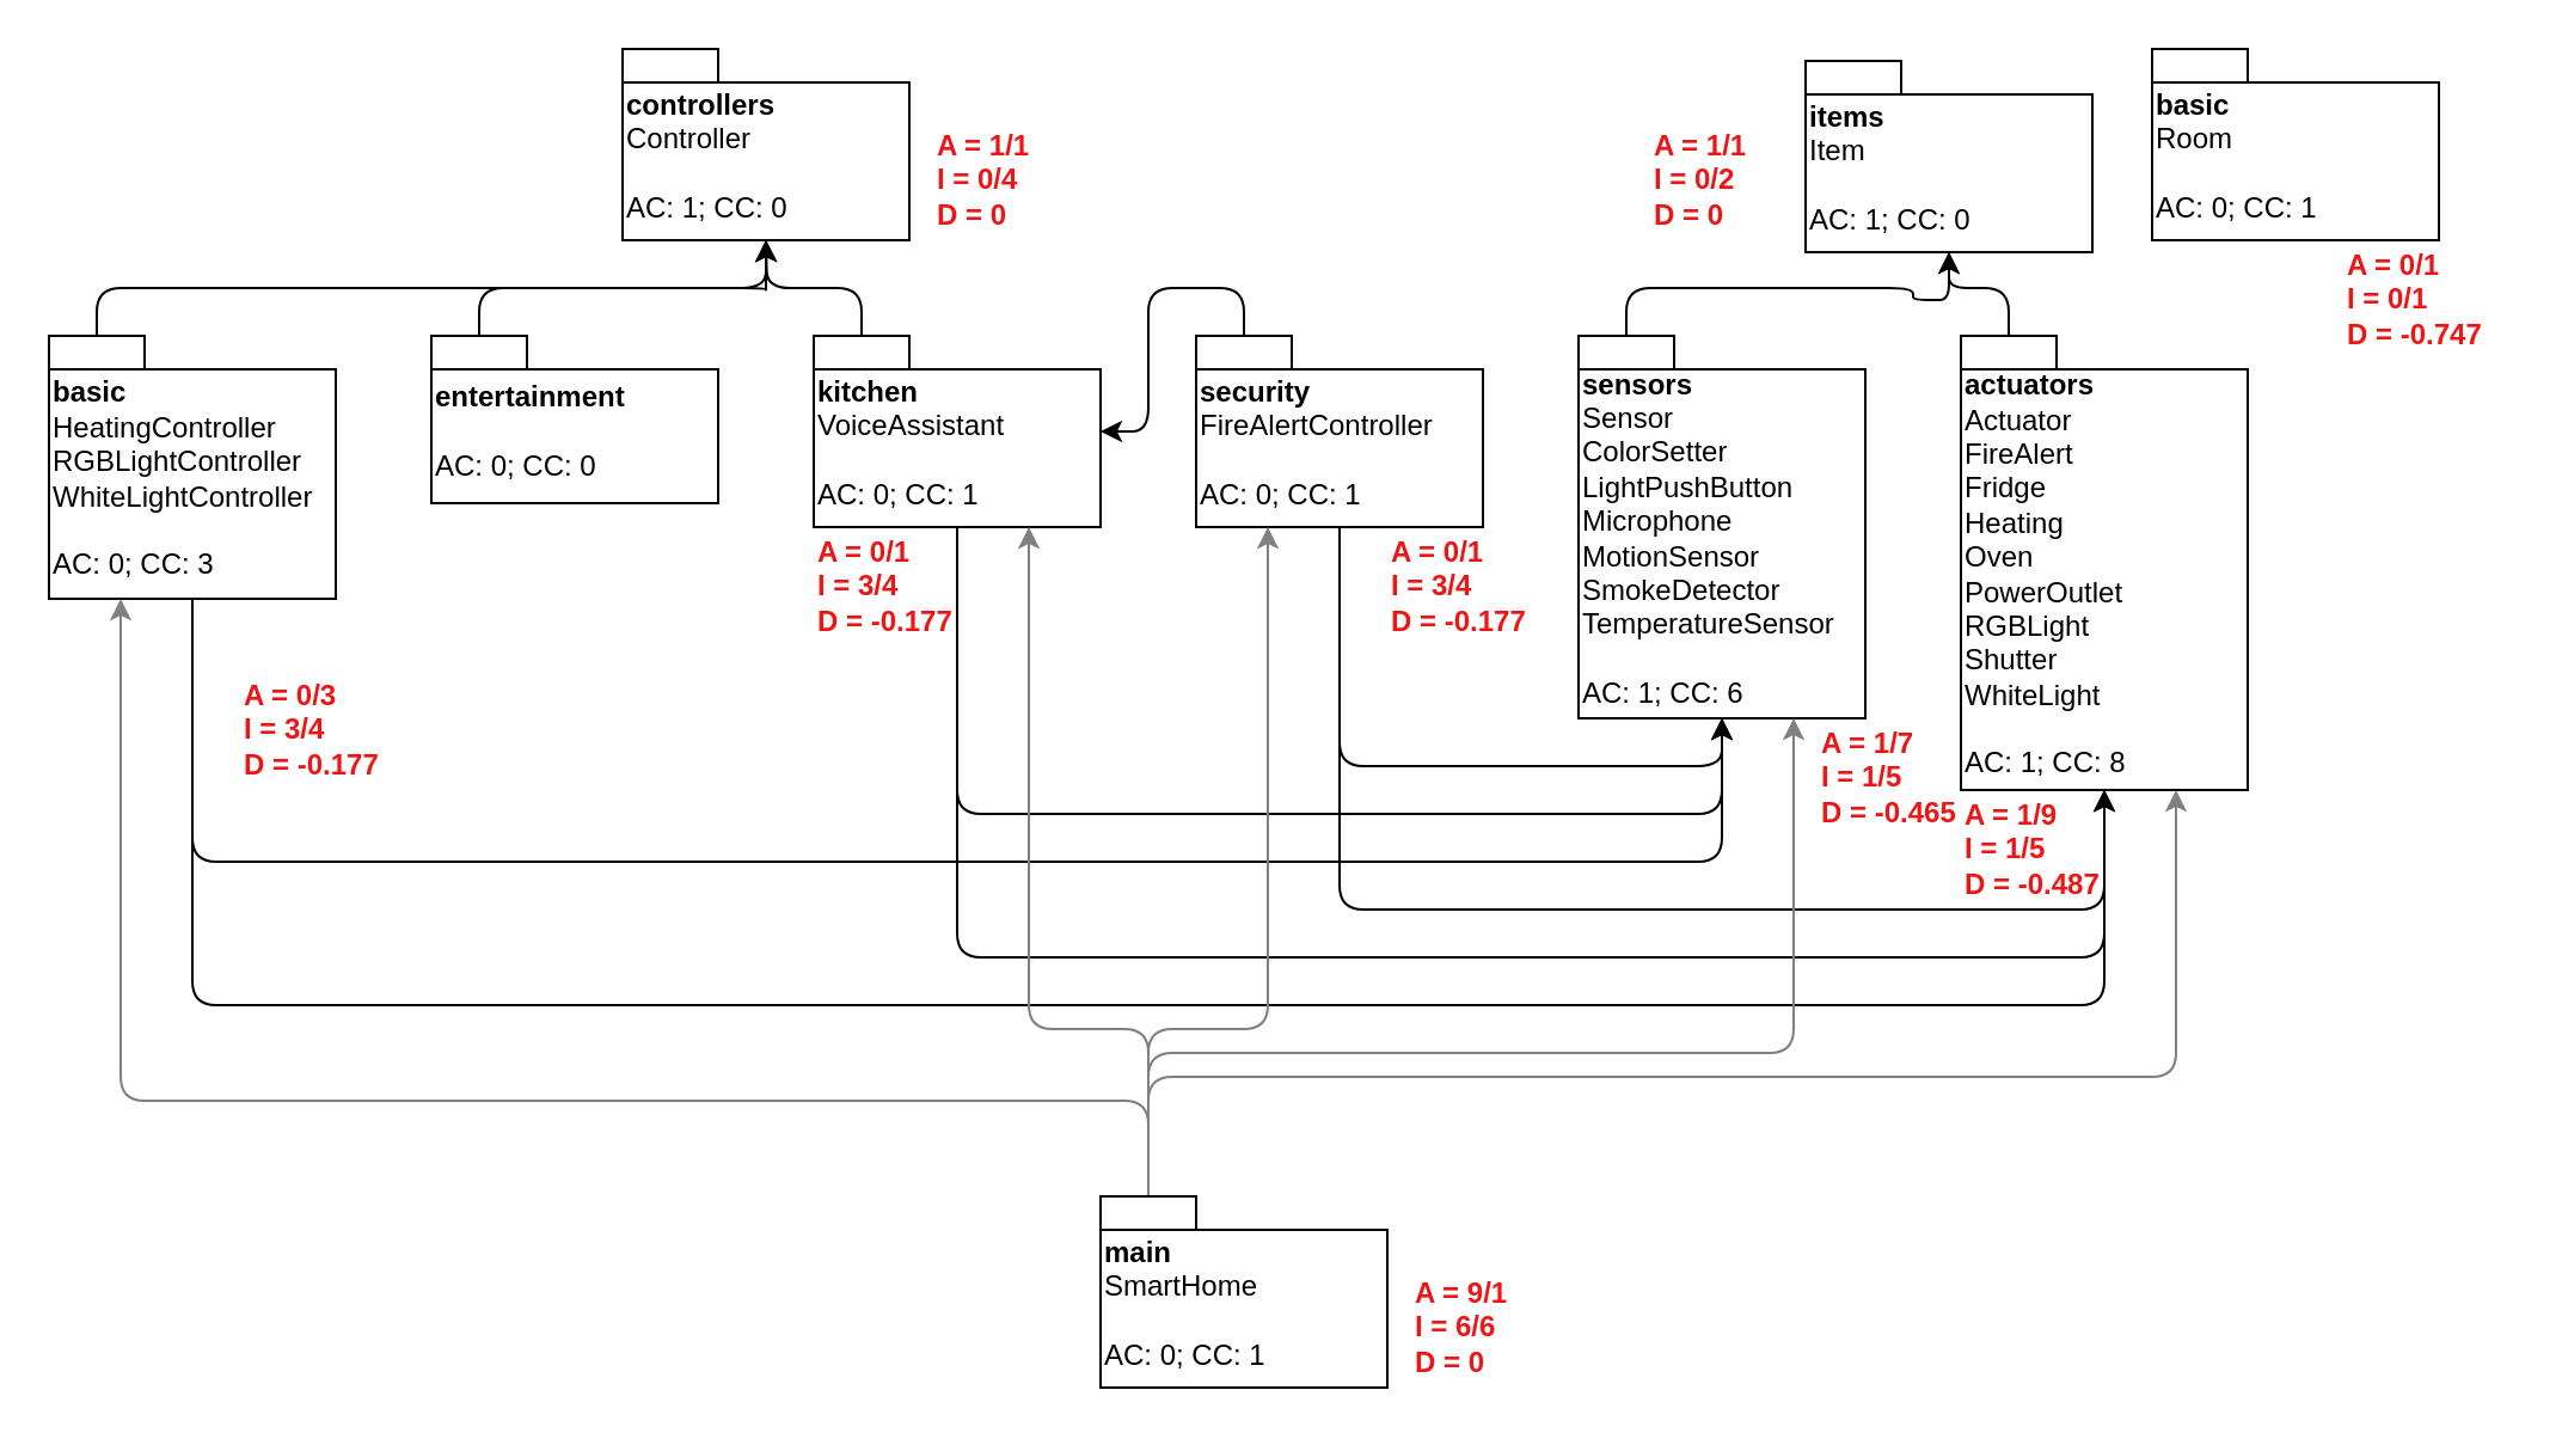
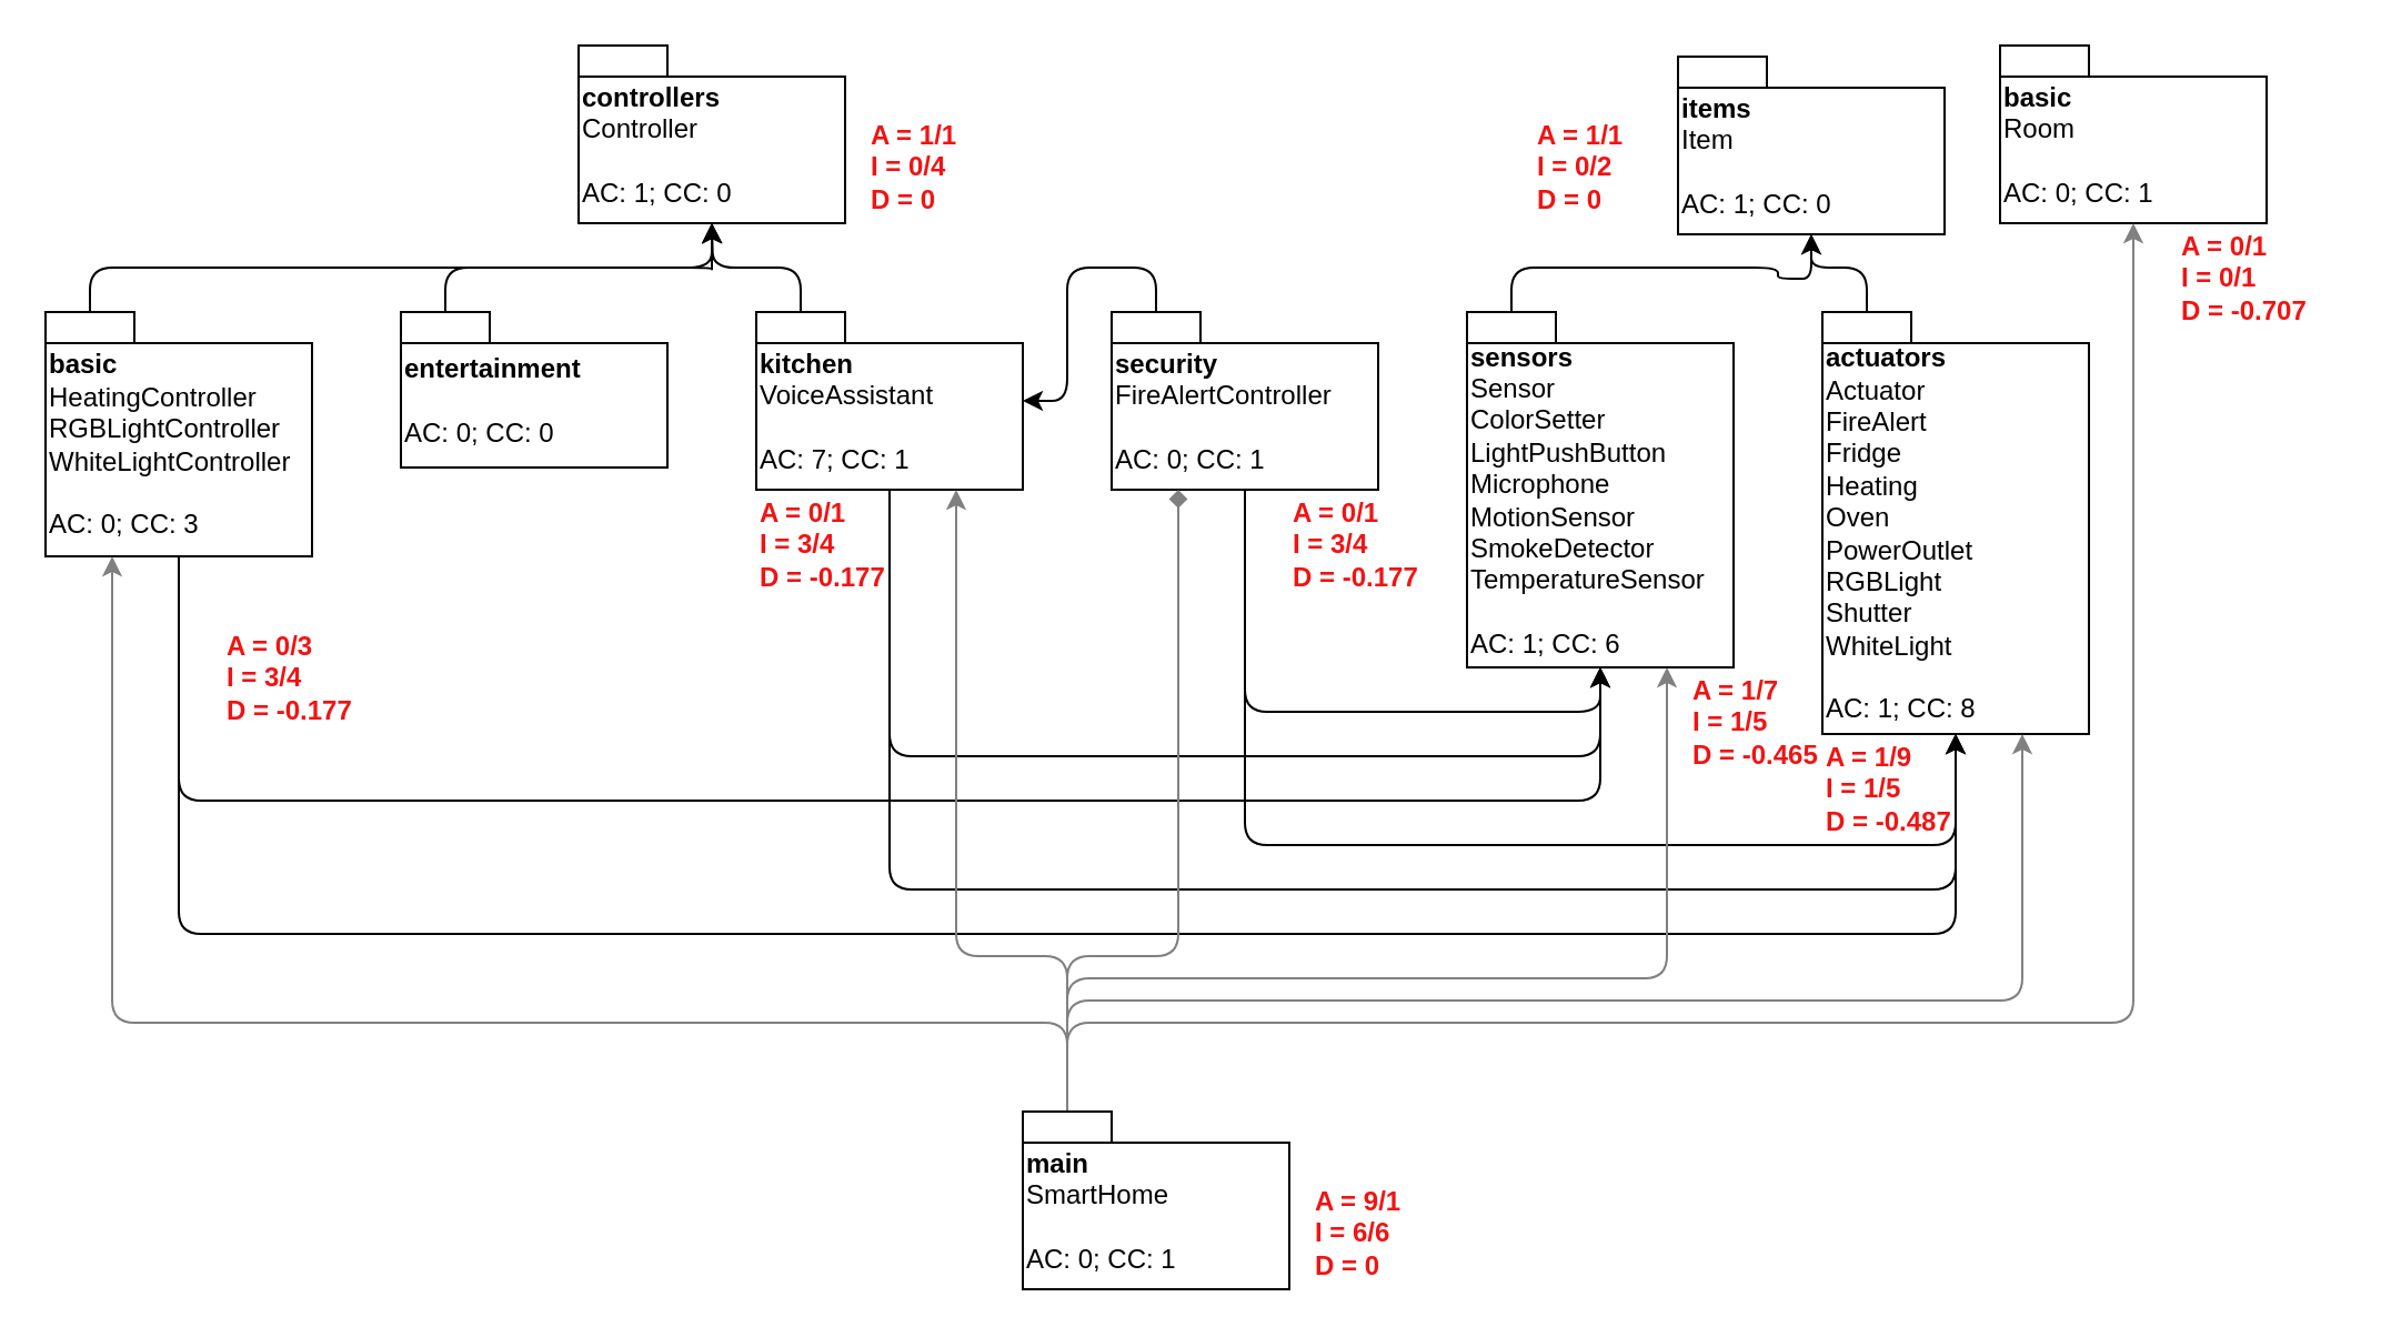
- <mxCell id="37" value="&lt;div align=&quot;left&quot;&gt;&lt;b&gt;&lt;font color=&quot;#f01414&quot;&gt;A = 0/1&lt;br&gt;&lt;/font&gt;&lt;/b&gt;&lt;/div&gt;&lt;div align=&quot;left&quot;&gt;&lt;b&gt;&lt;font color=&quot;#f01414&quot;&gt;I = 0/1&lt;br&gt;&lt;/font&gt;&lt;/b&gt;&lt;/div&gt;&lt;div align=&quot;left&quot;&gt;&lt;b&gt;&lt;font color=&quot;#f01414&quot;&gt;D = -0.747&lt;br&gt;&lt;/font&gt;&lt;/b&gt;&lt;/div&gt;" style="text;html=1;align=left;verticalAlign=middle;resizable=0;points=[];autosize=1;" vertex="1" parent="1"><mxGeometry x="980" y="100" width="70" height="50" as="geometry" /></mxCell>
+ <mxCell id="37" value="&lt;div align=&quot;left&quot;&gt;&lt;b&gt;&lt;font color=&quot;#f01414&quot;&gt;A = 0/1&lt;br&gt;&lt;/font&gt;&lt;/b&gt;&lt;/div&gt;&lt;div align=&quot;left&quot;&gt;&lt;b&gt;&lt;font color=&quot;#f01414&quot;&gt;I = 0/1&lt;br&gt;&lt;/font&gt;&lt;/b&gt;&lt;/div&gt;&lt;div align=&quot;left&quot;&gt;&lt;b&gt;&lt;font color=&quot;#f01414&quot;&gt;D = -0.707&lt;br&gt;&lt;/font&gt;&lt;/b&gt;&lt;/div&gt;" style="text;html=1;align=left;verticalAlign=middle;resizable=0;points=[];autosize=1;" vertex="1" parent="1"><mxGeometry x="980" y="100" width="70" height="50" as="geometry" /></mxCell>
- <mxCell id="17" value="&lt;div align=&quot;left&quot;&gt;kitchen&lt;/div&gt;&lt;div align=&quot;left&quot;&gt;&lt;span style=&quot;font-weight: normal&quot;&gt;VoiceAssistant&lt;/span&gt;&lt;/div&gt;&lt;div align=&quot;left&quot;&gt;&lt;span style=&quot;font-weight: normal&quot;&gt;&lt;br&gt;&lt;/span&gt;&lt;/div&gt;&lt;div align=&quot;left&quot;&gt;&lt;span style=&quot;font-weight: normal&quot;&gt;AC: 0; CC: 1&lt;/span&gt;&lt;br&gt;&lt;/div&gt;" style="shape=folder;fontStyle=1;spacingTop=10;tabWidth=40;tabHeight=14;tabPosition=left;html=1;align=left;" vertex="1" parent="1"><mxGeometry x="340" y="140" width="120" height="80" as="geometry" /></mxCell>
+ <mxCell id="17" value="&lt;div align=&quot;left&quot;&gt;kitchen&lt;/div&gt;&lt;div align=&quot;left&quot;&gt;&lt;span style=&quot;font-weight: normal&quot;&gt;VoiceAssistant&lt;/span&gt;&lt;/div&gt;&lt;div align=&quot;left&quot;&gt;&lt;span style=&quot;font-weight: normal&quot;&gt;&lt;br&gt;&lt;/span&gt;&lt;/div&gt;&lt;div align=&quot;left&quot;&gt;&lt;span style=&quot;font-weight: normal&quot;&gt;AC: 7; CC: 1&lt;/span&gt;&lt;br&gt;&lt;/div&gt;" style="shape=folder;fontStyle=1;spacingTop=10;tabWidth=40;tabHeight=14;tabPosition=left;html=1;align=left;" vertex="1" parent="1"><mxGeometry x="340" y="140" width="120" height="80" as="geometry" /></mxCell>
- <mxCell id="26" style="edgeStyle=orthogonalEdgeStyle;rounded=1;jumpStyle=none;orthogonalLoop=1;jettySize=auto;html=1;exitX=0;exitY=0;exitDx=20;exitDy=0;exitPerimeter=0;entryX=0.25;entryY=1;entryDx=0;entryDy=0;entryPerimeter=0;strokeColor=#808080;" edge="1" parent="1" source="29" target="21"><mxGeometry relative="1" as="geometry"><Array as="points"><mxPoint x="480" y="430" /><mxPoint x="530" y="430" /></Array></mxGeometry></mxCell>
+ <mxCell id="26" style="edgeStyle=orthogonalEdgeStyle;rounded=1;jumpStyle=none;orthogonalLoop=1;jettySize=auto;html=1;exitX=0;exitY=0;exitDx=20;exitDy=0;exitPerimeter=0;entryX=0.25;entryY=1;entryDx=0;entryDy=0;entryPerimeter=0;strokeColor=#808080;endArrow=diamond;" edge="1" parent="1" source="29" target="21"><mxGeometry relative="1" as="geometry"><Array as="points"><mxPoint x="480" y="430" /><mxPoint x="530" y="430" /></Array></mxGeometry></mxCell>
+ <mxCell id="23" style="edgeStyle=orthogonalEdgeStyle;rounded=1;jumpStyle=none;orthogonalLoop=1;jettySize=auto;html=1;exitX=0;exitY=0;exitDx=20;exitDy=0;exitPerimeter=0;entryX=0.5;entryY=1;entryDx=0;entryDy=0;entryPerimeter=0;strokeColor=#808080;" edge="1" parent="1" source="29" target="22"><mxGeometry relative="1" as="geometry"><Array as="points"><mxPoint x="480" y="460" /><mxPoint x="960" y="460" /></Array></mxGeometry></mxCell>
